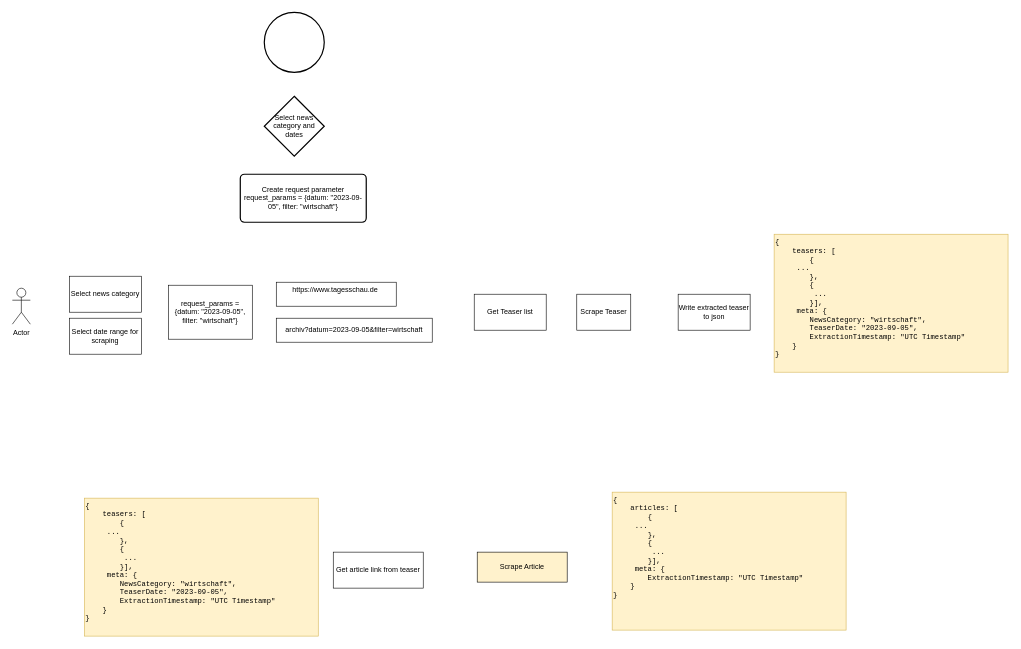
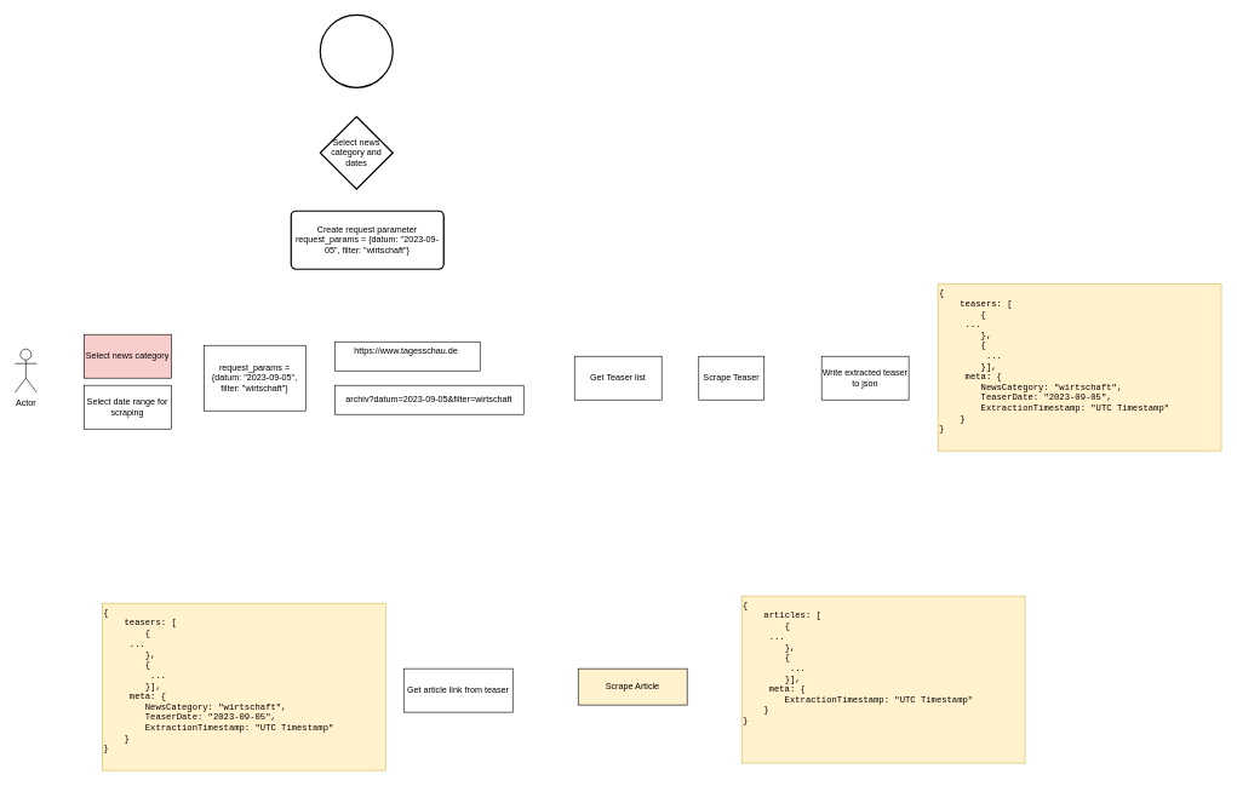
- <mxCell id="6" value="Select news category" style="rounded=0;whiteSpace=wrap;html=1;" parent="1" vertex="1"><mxGeometry x="115" y="460" width="120" height="60" as="geometry" /></mxCell>
+ <mxCell id="6" value="Select news category" style="rounded=0;whiteSpace=wrap;html=1;fillColor=#f8cecc;" parent="1" vertex="1"><mxGeometry x="115" y="460" width="120" height="60" as="geometry" /></mxCell>
